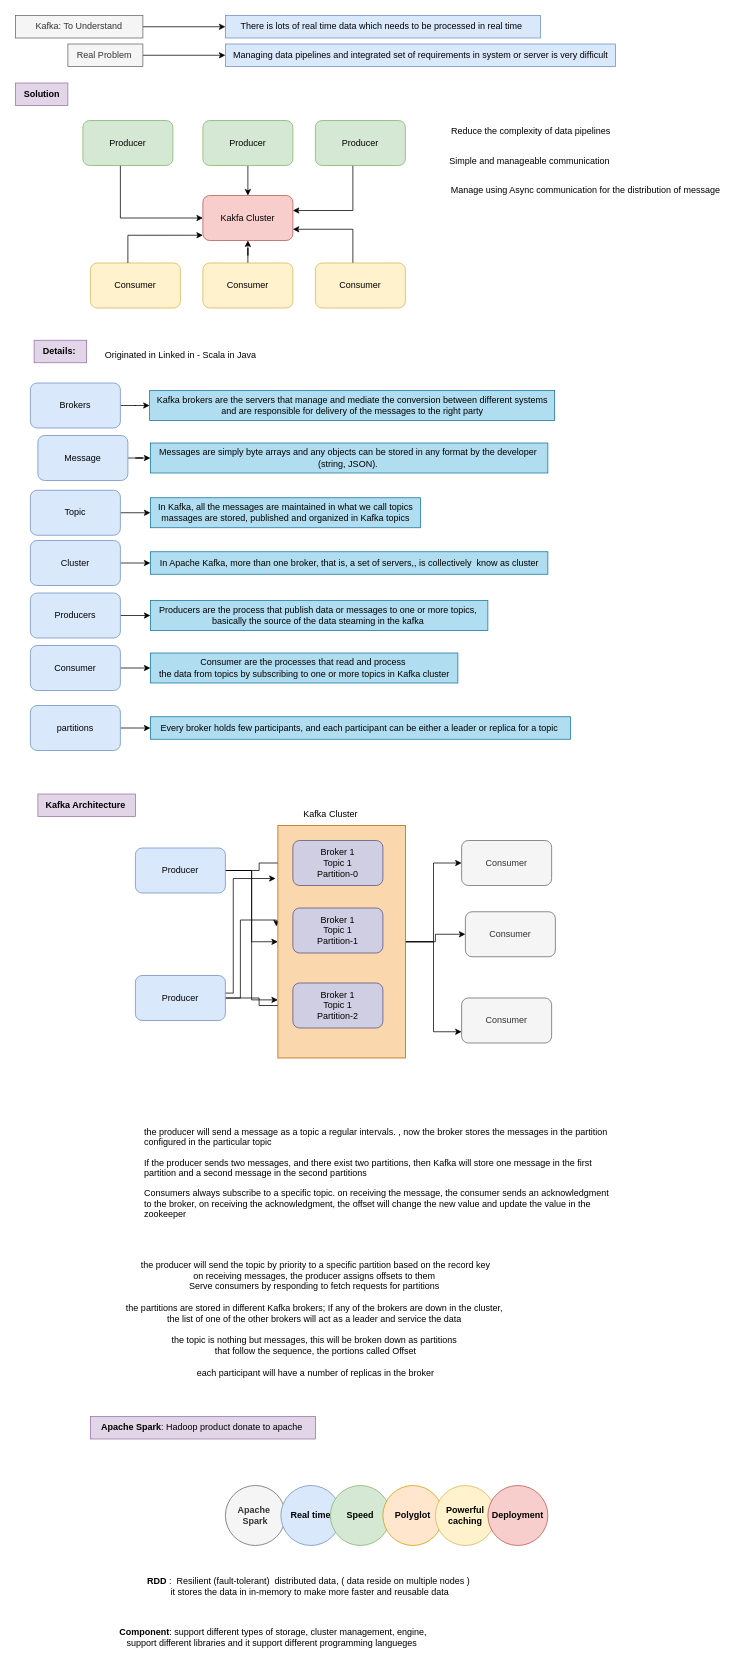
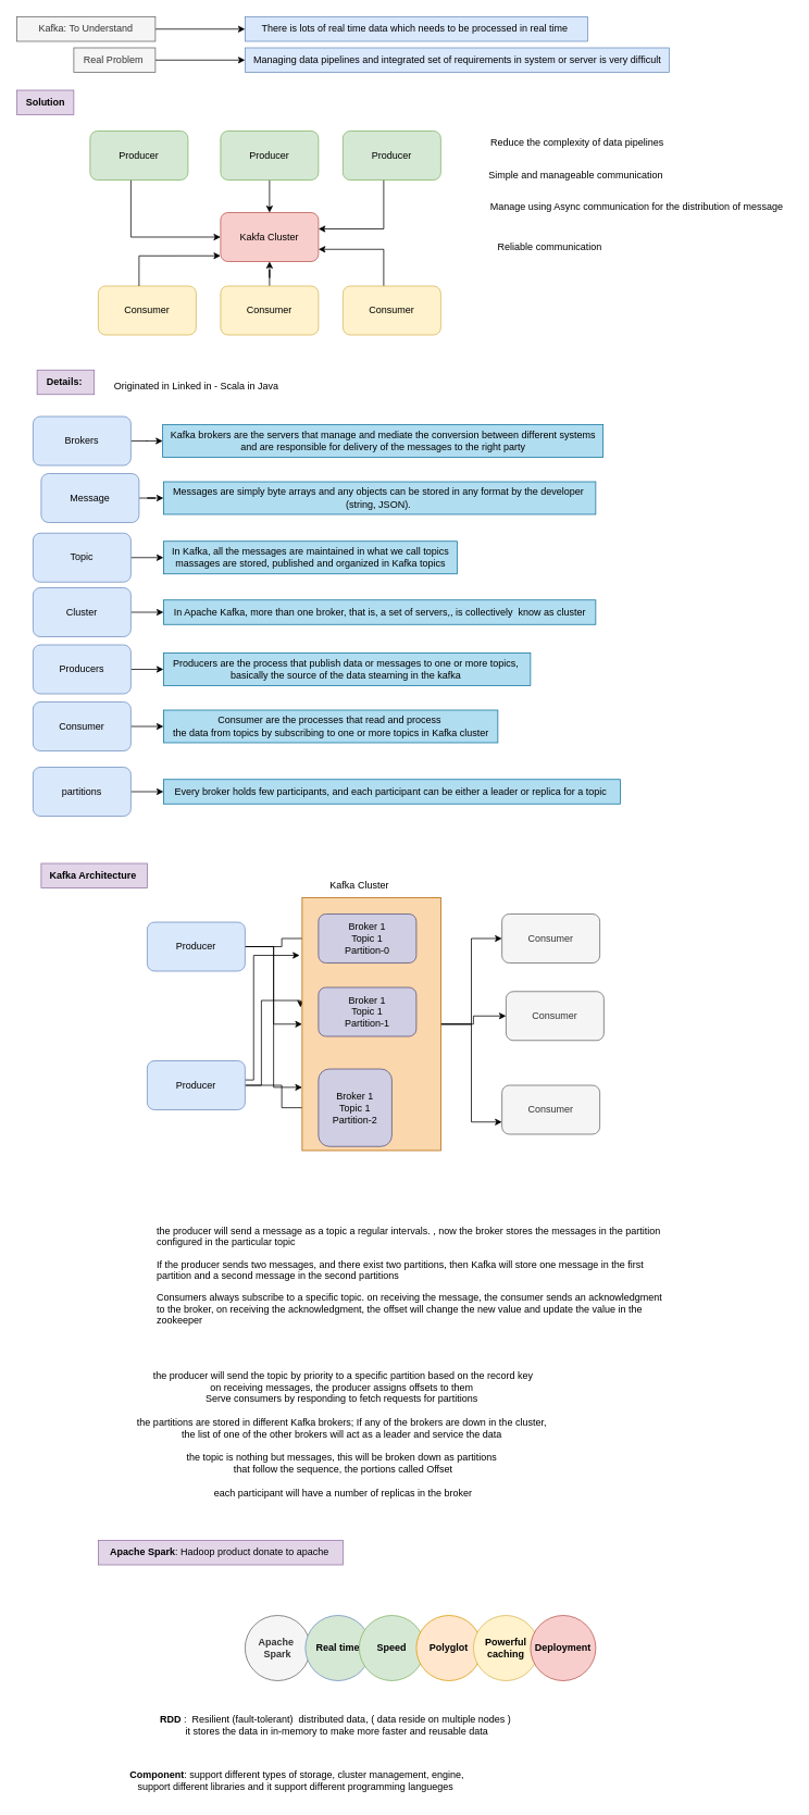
+ <mxCell id="25" value="Reliable communication&amp;nbsp;" style="text;html=1;align=center;verticalAlign=middle;resizable=0;points=[];autosize=1;strokeColor=none;fillColor=none;" parent="1" vertex="1"><mxGeometry x="600" y="288" width="150" height="30" as="geometry" /></mxCell>
- <mxCell id="64" value="Broker 1&lt;div&gt;Topic 1&lt;/div&gt;&lt;div&gt;Partition-2&lt;/div&gt;" style="rounded=1;whiteSpace=wrap;html=1;fillColor=#d0cee2;strokeColor=#56517e;" parent="1" vertex="1"><mxGeometry x="390" y="1310" width="120" height="60" as="geometry" /></mxCell>
+ <mxCell id="64" value="Broker 1&lt;div&gt;Topic 1&lt;/div&gt;&lt;div&gt;Partition-2&lt;/div&gt;" style="rounded=1;whiteSpace=wrap;html=1;fillColor=#d0cee2;strokeColor=#56517e;" parent="1" vertex="1"><mxGeometry x="390" y="1310" width="90" height="95" as="geometry" /></mxCell>
- <mxCell id="73" value="&lt;b&gt;Real time&lt;/b&gt;" style="ellipse;whiteSpace=wrap;html=1;aspect=fixed;fillColor=#dae8fc;strokeColor=#6c8ebf;" parent="1" vertex="1"><mxGeometry x="374" y="1980" width="80" height="80" as="geometry" /></mxCell>
+ <mxCell id="73" value="&lt;b&gt;Real time&lt;/b&gt;" style="ellipse;whiteSpace=wrap;html=1;aspect=fixed;fillColor=#d5e8d4;strokeColor=#6c8ebf;" parent="1" vertex="1"><mxGeometry x="374" y="1980" width="80" height="80" as="geometry" /></mxCell>
